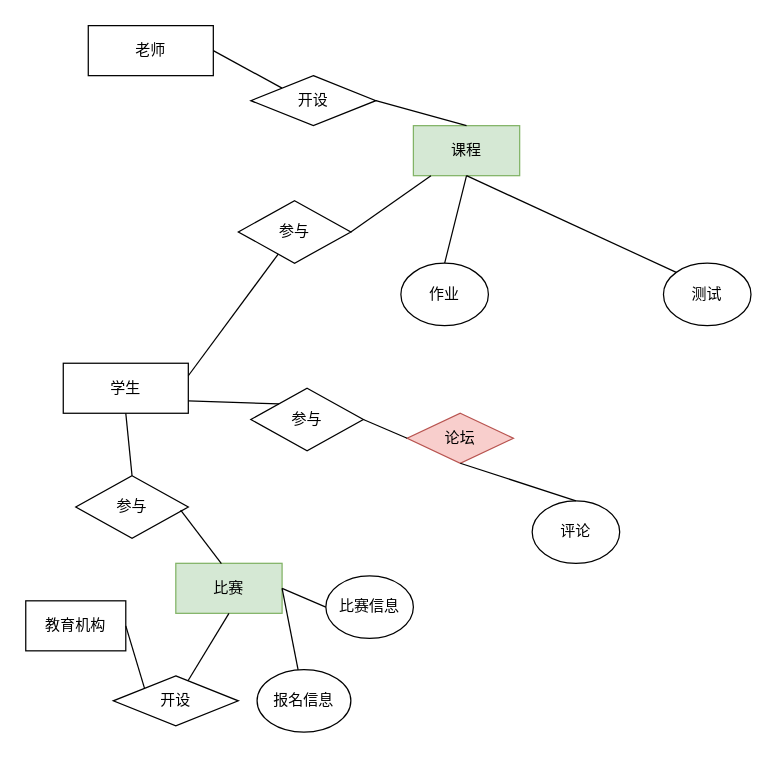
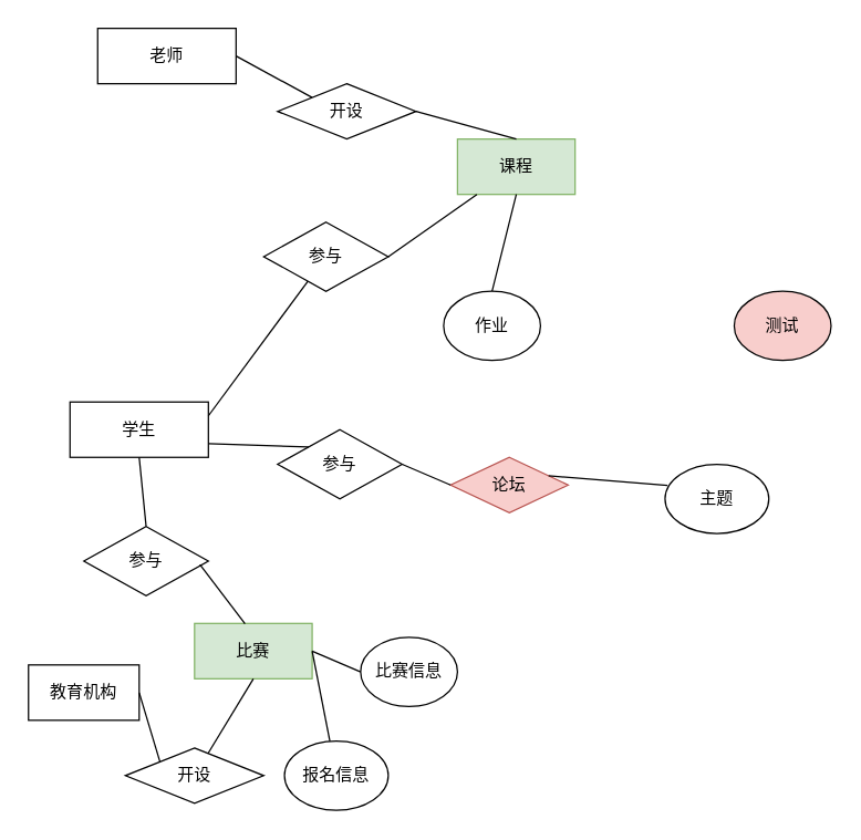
- <mxCell id="14" value="" style="endArrow=none;html=1;rounded=0;entryX=0.5;entryY=1;entryDx=0;entryDy=0;exitX=0;exitY=0;exitDx=0;exitDy=0;" edge="1" parent="1" source="12" target="6"><mxGeometry width="50" height="50" relative="1" as="geometry"><mxPoint x="500" y="190" as="sourcePoint" /><mxPoint x="550" y="140" as="targetPoint" /></mxGeometry></mxCell>
- <mxCell id="12" value="测试" style="ellipse;whiteSpace=wrap;html=1;" vertex="1" parent="1"><mxGeometry x="530" y="210" width="70" height="50" as="geometry" /></mxCell>
+ <mxCell id="12" value="测试" style="ellipse;whiteSpace=wrap;html=1;fillColor=#f8cecc;" vertex="1" parent="1"><mxGeometry x="530" y="210" width="70" height="50" as="geometry" /></mxCell>
+ <mxCell id="33" value="" style="endArrow=none;html=1;rounded=0;entryX=0.024;entryY=0.304;entryDx=0;entryDy=0;entryPerimeter=0;exitX=1;exitY=0.25;exitDx=0;exitDy=0;" edge="1" parent="1" source="29" target="31"><mxGeometry width="50" height="50" relative="1" as="geometry"><mxPoint x="420" y="340" as="sourcePoint" /><mxPoint x="460" y="290" as="targetPoint" /></mxGeometry></mxCell>
+ <mxCell id="31" value="主题" style="ellipse;whiteSpace=wrap;html=1;" vertex="1" parent="1"><mxGeometry x="480" y="335" width="75" height="50" as="geometry" /></mxCell>
- <mxCell id="34" value="" style="endArrow=none;html=1;rounded=0;exitX=0.5;exitY=0;exitDx=0;exitDy=0;entryX=0.5;entryY=1;entryDx=0;entryDy=0;" edge="1" parent="1" source="30" target="29"><mxGeometry width="50" height="50" relative="1" as="geometry"><mxPoint x="330" y="400" as="sourcePoint" /><mxPoint x="380" y="350" as="targetPoint" /></mxGeometry></mxCell>
- <mxCell id="30" value="评论" style="ellipse;whiteSpace=wrap;html=1;" vertex="1" parent="1"><mxGeometry x="425" y="400" width="70" height="50" as="geometry" /></mxCell>
